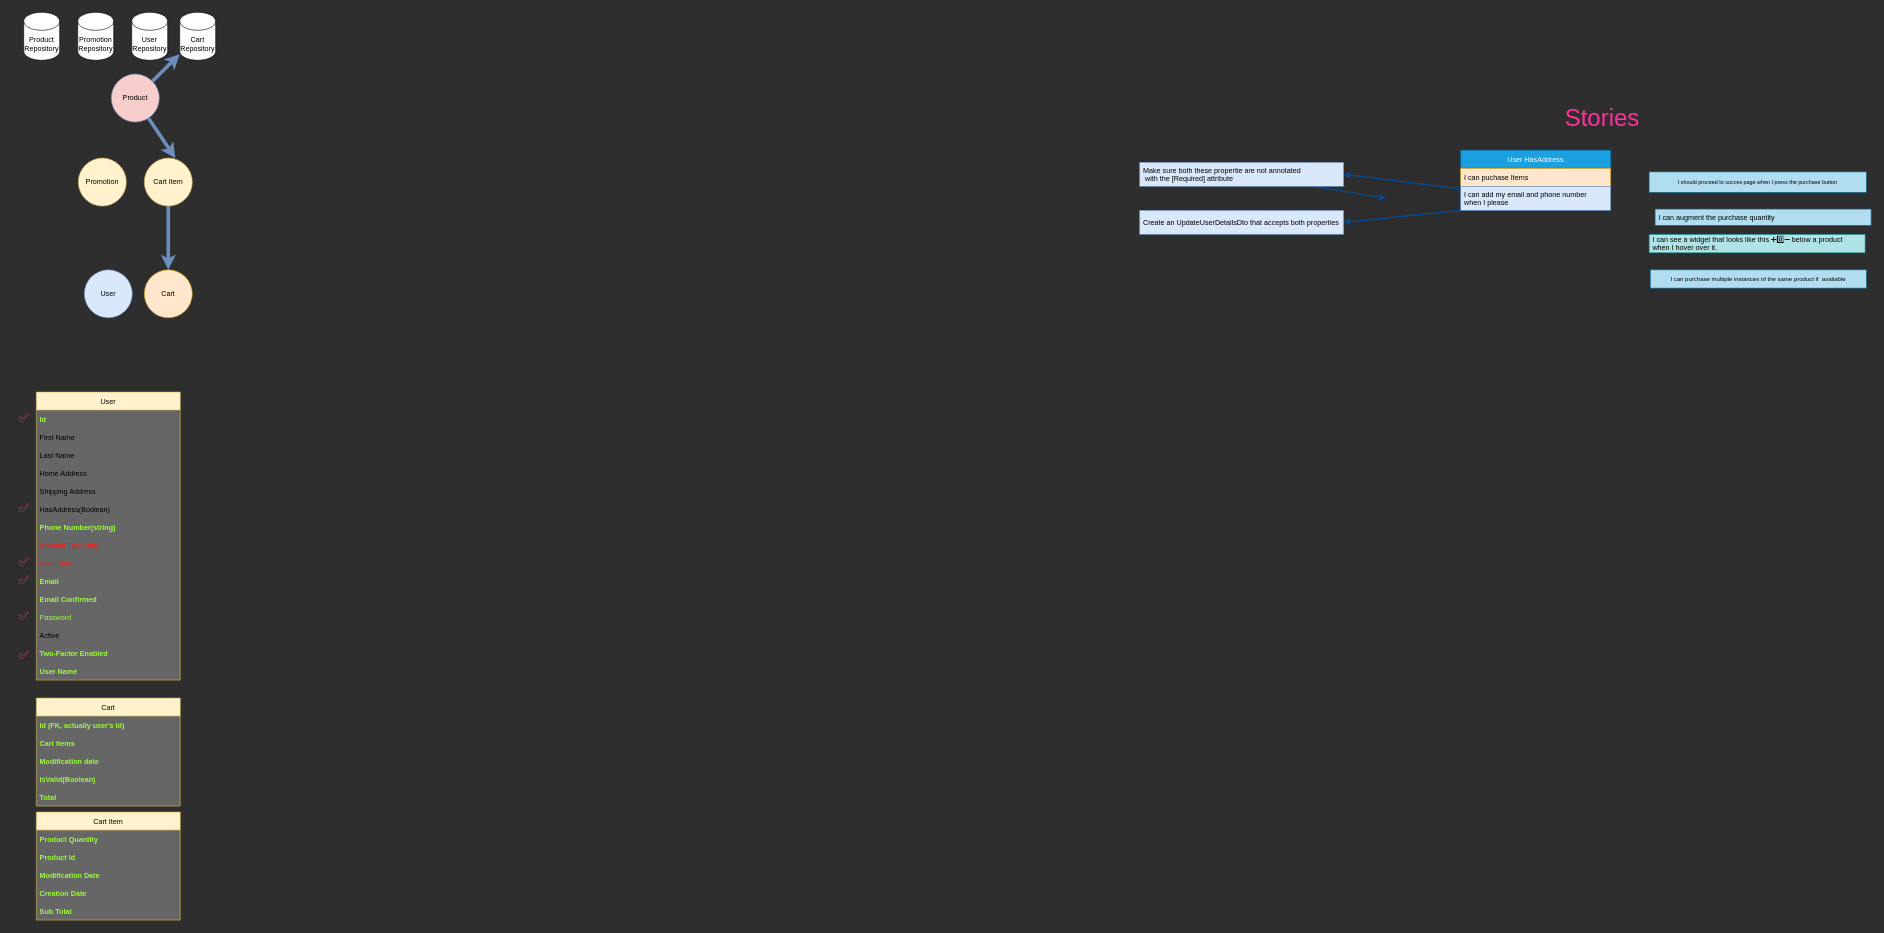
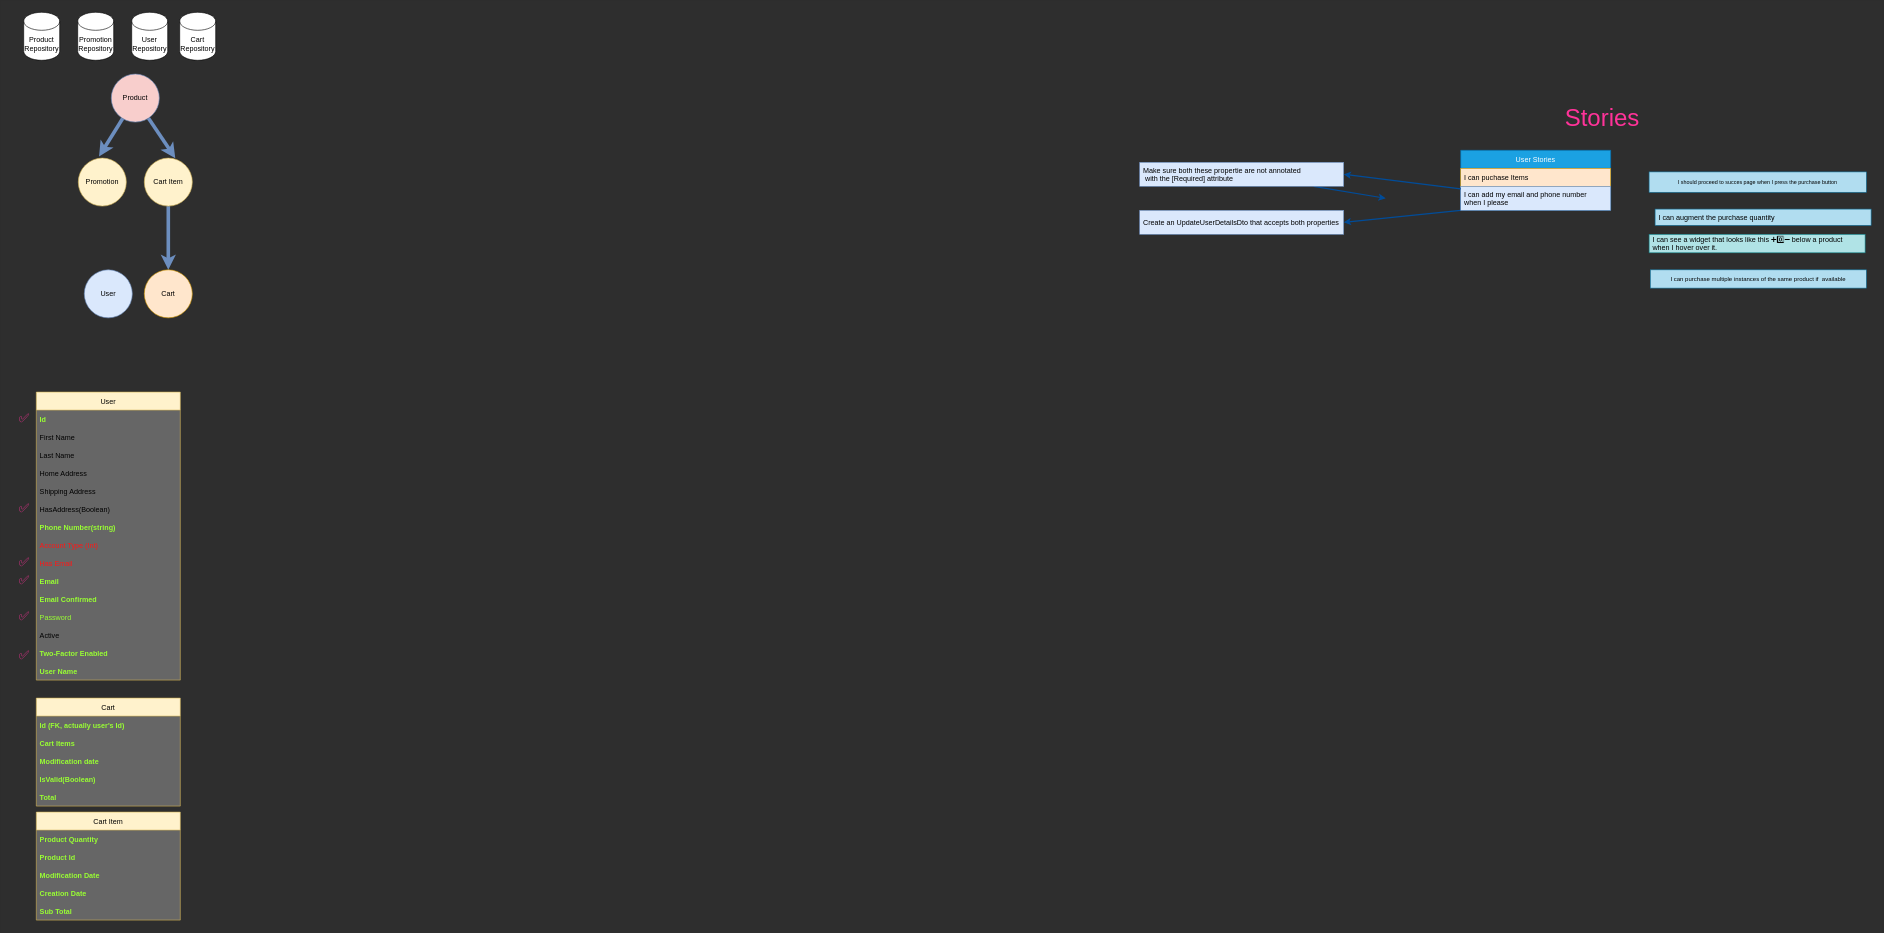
- <mxCell id="3" style="edgeStyle=none;html=1;strokeWidth=6;fillColor=#dae8fc;strokeColor=#6c8ebf;" parent="1" source="5" target="12" edge="1"><mxGeometry relative="1" as="geometry" /></mxCell>
+ <mxCell id="3" style="edgeStyle=none;html=1;entryX=0.432;entryY=-0.033;entryDx=0;entryDy=0;entryPerimeter=0;strokeWidth=6;fillColor=#dae8fc;strokeColor=#6c8ebf;" parent="1" source="5" target="6" edge="1"><mxGeometry relative="1" as="geometry" /></mxCell>
- <mxCell id="31" value="User HasAddress" style="swimlane;fontStyle=0;childLayout=stackLayout;horizontal=1;startSize=30;horizontalStack=0;resizeParent=1;resizeParentMax=0;resizeLast=0;collapsible=1;marginBottom=0;labelBackgroundColor=none;labelBorderColor=none;fontColor=#ffffff;fillColor=#1ba1e2;strokeColor=#006EAF;" parent="1" vertex="1"><mxGeometry x="2434" y="250" width="250" height="100" as="geometry" /></mxCell>
+ <mxCell id="31" value="User Stories" style="swimlane;fontStyle=0;childLayout=stackLayout;horizontal=1;startSize=30;horizontalStack=0;resizeParent=1;resizeParentMax=0;resizeLast=0;collapsible=1;marginBottom=0;labelBackgroundColor=none;labelBorderColor=none;fontColor=#ffffff;fillColor=#1ba1e2;strokeColor=#006EAF;" parent="1" vertex="1"><mxGeometry x="2434" y="250" width="250" height="100" as="geometry" /></mxCell>
